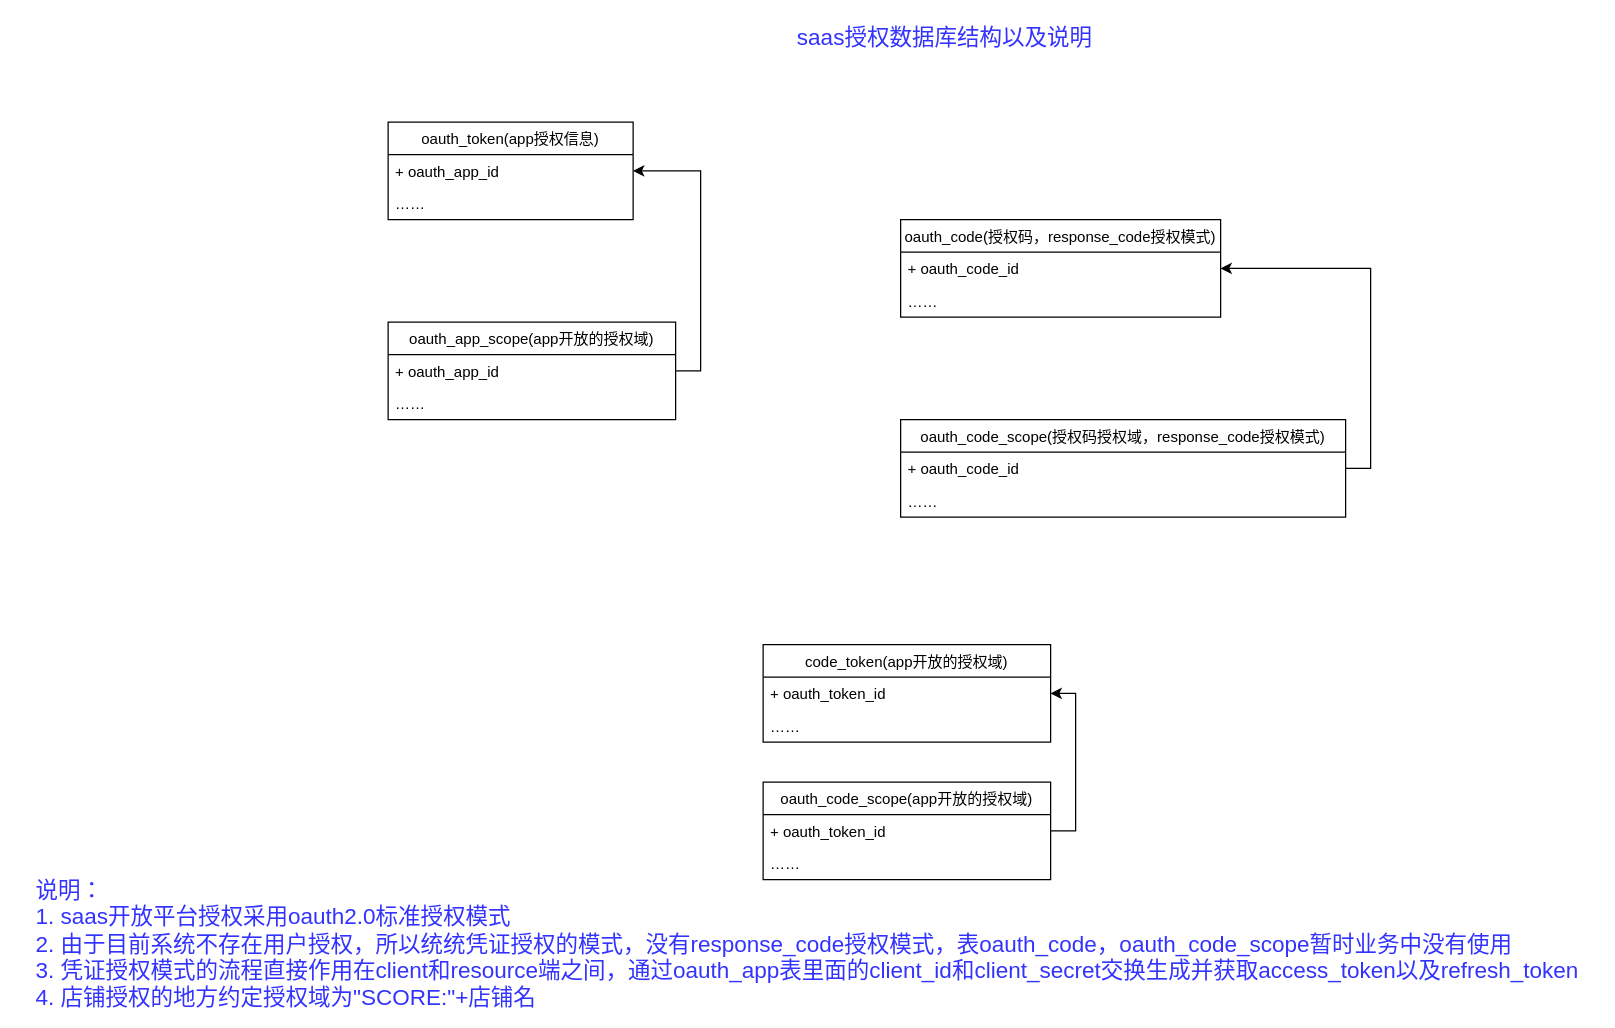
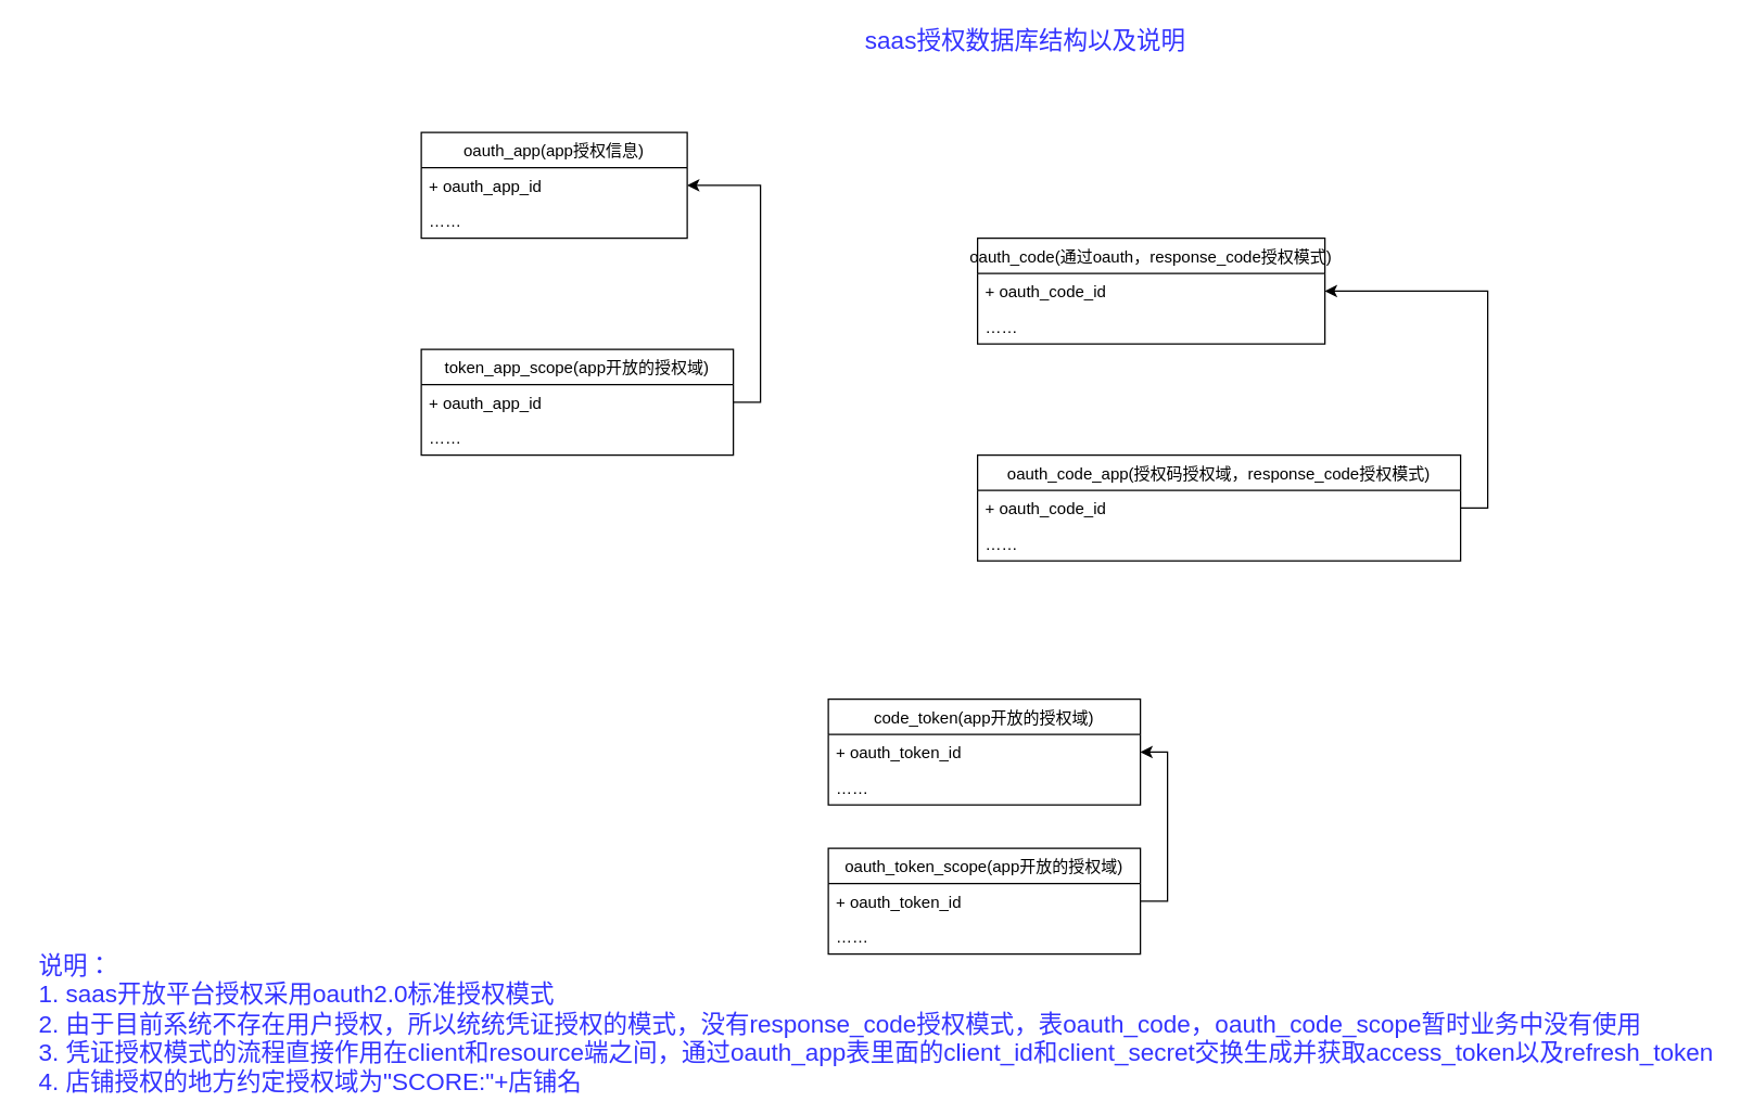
- <mxCell id="2" value="oauth_token(app授权信息)" style="swimlane;fontStyle=0;childLayout=stackLayout;horizontal=1;startSize=26;fillColor=none;horizontalStack=0;resizeParent=1;resizeParentMax=0;resizeLast=0;collapsible=1;marginBottom=0;" vertex="1" parent="1"><mxGeometry x="310" y="97" width="196" height="78" as="geometry" /></mxCell>
+ <mxCell id="2" value="oauth_app(app授权信息)" style="swimlane;fontStyle=0;childLayout=stackLayout;horizontal=1;startSize=26;fillColor=none;horizontalStack=0;resizeParent=1;resizeParentMax=0;resizeLast=0;collapsible=1;marginBottom=0;" vertex="1" parent="1"><mxGeometry x="310" y="97" width="196" height="78" as="geometry" /></mxCell>
- <mxCell id="8" value="oauth_code(授权码，response_code授权模式)" style="swimlane;fontStyle=0;childLayout=stackLayout;horizontal=1;startSize=26;fillColor=none;horizontalStack=0;resizeParent=1;resizeParentMax=0;resizeLast=0;collapsible=1;marginBottom=0;" vertex="1" parent="1"><mxGeometry x="720" y="175" width="256" height="78" as="geometry" /></mxCell>
+ <mxCell id="8" value="oauth_code(通过oauth，response_code授权模式)" style="swimlane;fontStyle=0;childLayout=stackLayout;horizontal=1;startSize=26;fillColor=none;horizontalStack=0;resizeParent=1;resizeParentMax=0;resizeLast=0;collapsible=1;marginBottom=0;" vertex="1" parent="1"><mxGeometry x="720" y="175" width="256" height="78" as="geometry" /></mxCell>
- <mxCell id="5" value="oauth_app_scope(app开放的授权域)" style="swimlane;fontStyle=0;childLayout=stackLayout;horizontal=1;startSize=26;fillColor=none;horizontalStack=0;resizeParent=1;resizeParentMax=0;resizeLast=0;collapsible=1;marginBottom=0;" vertex="1" parent="1"><mxGeometry x="310" y="257" width="230" height="78" as="geometry" /></mxCell>
+ <mxCell id="5" value="token_app_scope(app开放的授权域)" style="swimlane;fontStyle=0;childLayout=stackLayout;horizontal=1;startSize=26;fillColor=none;horizontalStack=0;resizeParent=1;resizeParentMax=0;resizeLast=0;collapsible=1;marginBottom=0;" vertex="1" parent="1"><mxGeometry x="310" y="257" width="230" height="78" as="geometry" /></mxCell>
- <mxCell id="11" value="oauth_code_scope(授权码授权域，response_code授权模式)" style="swimlane;fontStyle=0;childLayout=stackLayout;horizontal=1;startSize=26;fillColor=none;horizontalStack=0;resizeParent=1;resizeParentMax=0;resizeLast=0;collapsible=1;marginBottom=0;" vertex="1" parent="1"><mxGeometry x="720" y="335" width="356" height="78" as="geometry" /></mxCell>
+ <mxCell id="11" value="oauth_code_app(授权码授权域，response_code授权模式)" style="swimlane;fontStyle=0;childLayout=stackLayout;horizontal=1;startSize=26;fillColor=none;horizontalStack=0;resizeParent=1;resizeParentMax=0;resizeLast=0;collapsible=1;marginBottom=0;" vertex="1" parent="1"><mxGeometry x="720" y="335" width="356" height="78" as="geometry" /></mxCell>
- <mxCell id="17" value="oauth_code_scope(app开放的授权域)" style="swimlane;fontStyle=0;childLayout=stackLayout;horizontal=1;startSize=26;fillColor=none;horizontalStack=0;resizeParent=1;resizeParentMax=0;resizeLast=0;collapsible=1;marginBottom=0;" vertex="1" parent="1"><mxGeometry x="610" y="625" width="230" height="78" as="geometry" /></mxCell>
+ <mxCell id="17" value="oauth_token_scope(app开放的授权域)" style="swimlane;fontStyle=0;childLayout=stackLayout;horizontal=1;startSize=26;fillColor=none;horizontalStack=0;resizeParent=1;resizeParentMax=0;resizeLast=0;collapsible=1;marginBottom=0;" vertex="1" parent="1"><mxGeometry x="610" y="625" width="230" height="78" as="geometry" /></mxCell>
